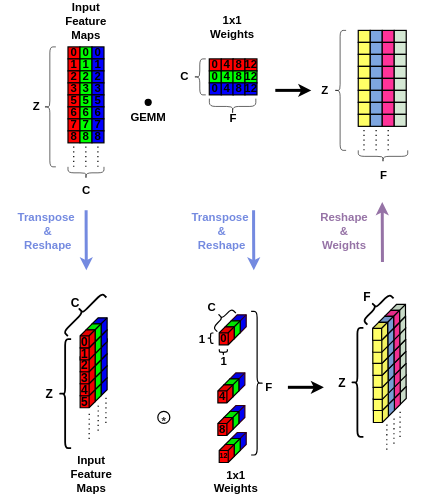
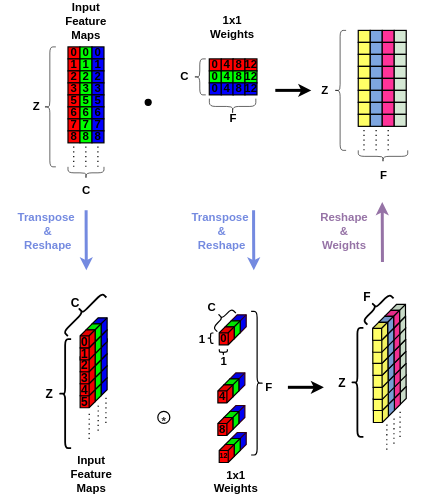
- <mxCell id="32" value="GEMM" style="text;html=1;strokeColor=none;fillColor=none;align=center;verticalAlign=middle;whiteSpace=wrap;rounded=0;fontStyle=1;strokeWidth=2;fontSize=19;" parent="1" vertex="1"><mxGeometry x="216.57" y="180" width="60" height="30" as="geometry" /></mxCell>
